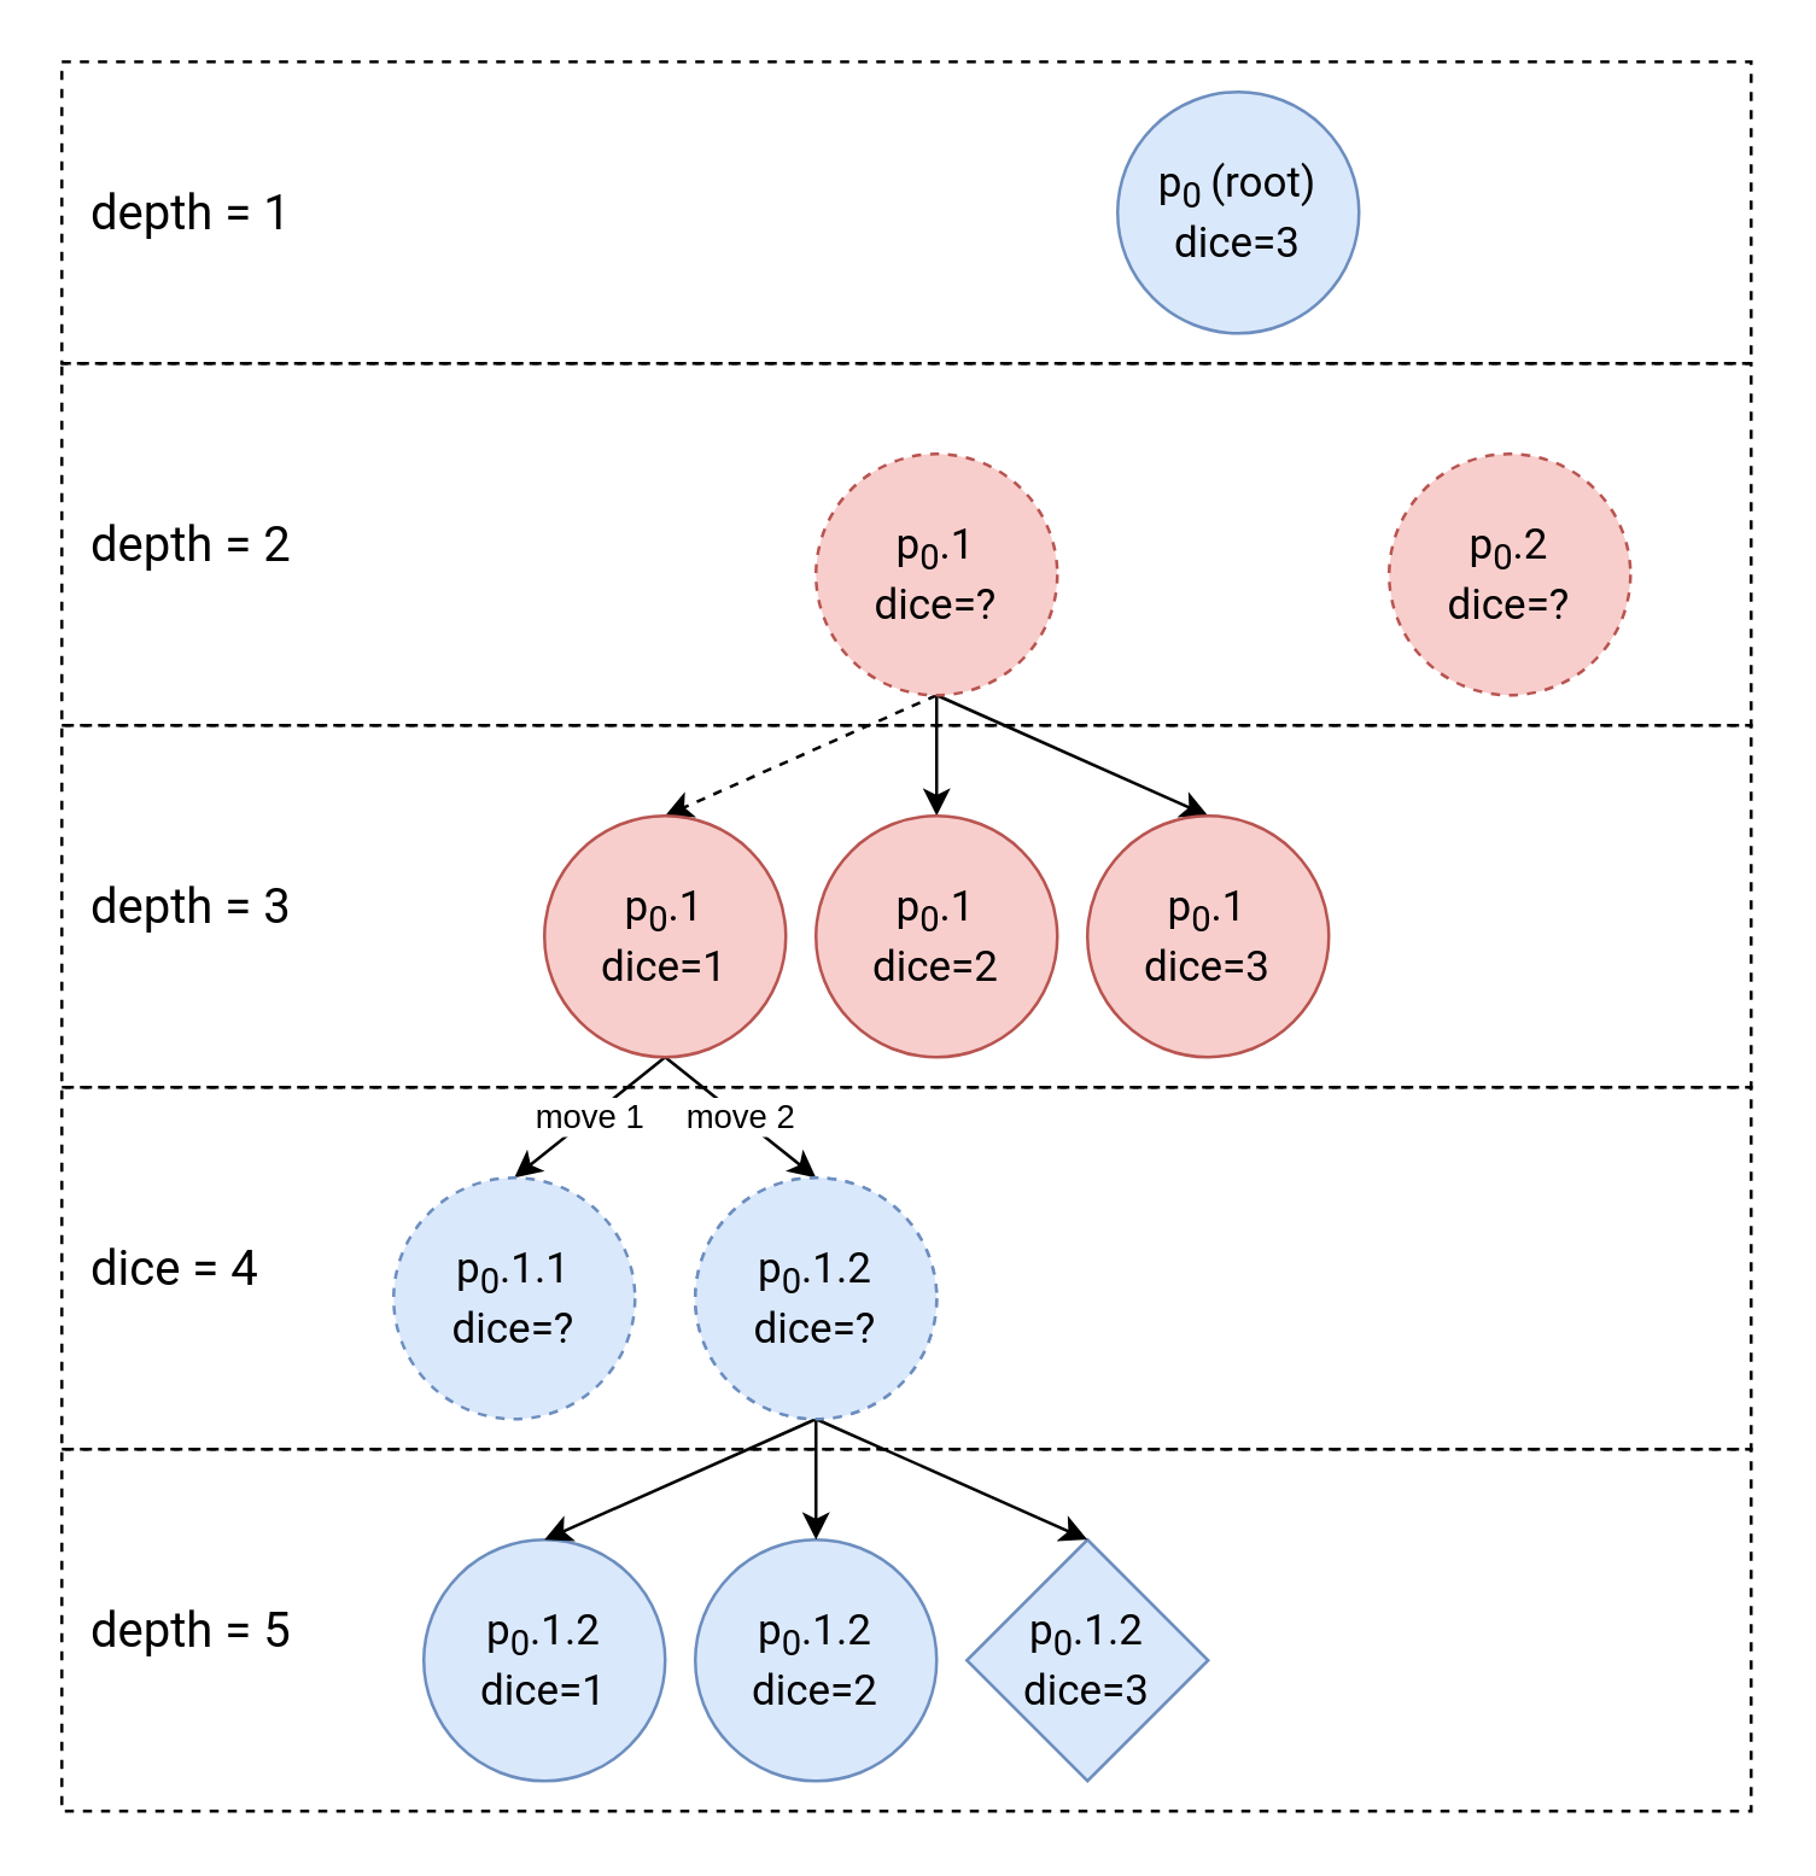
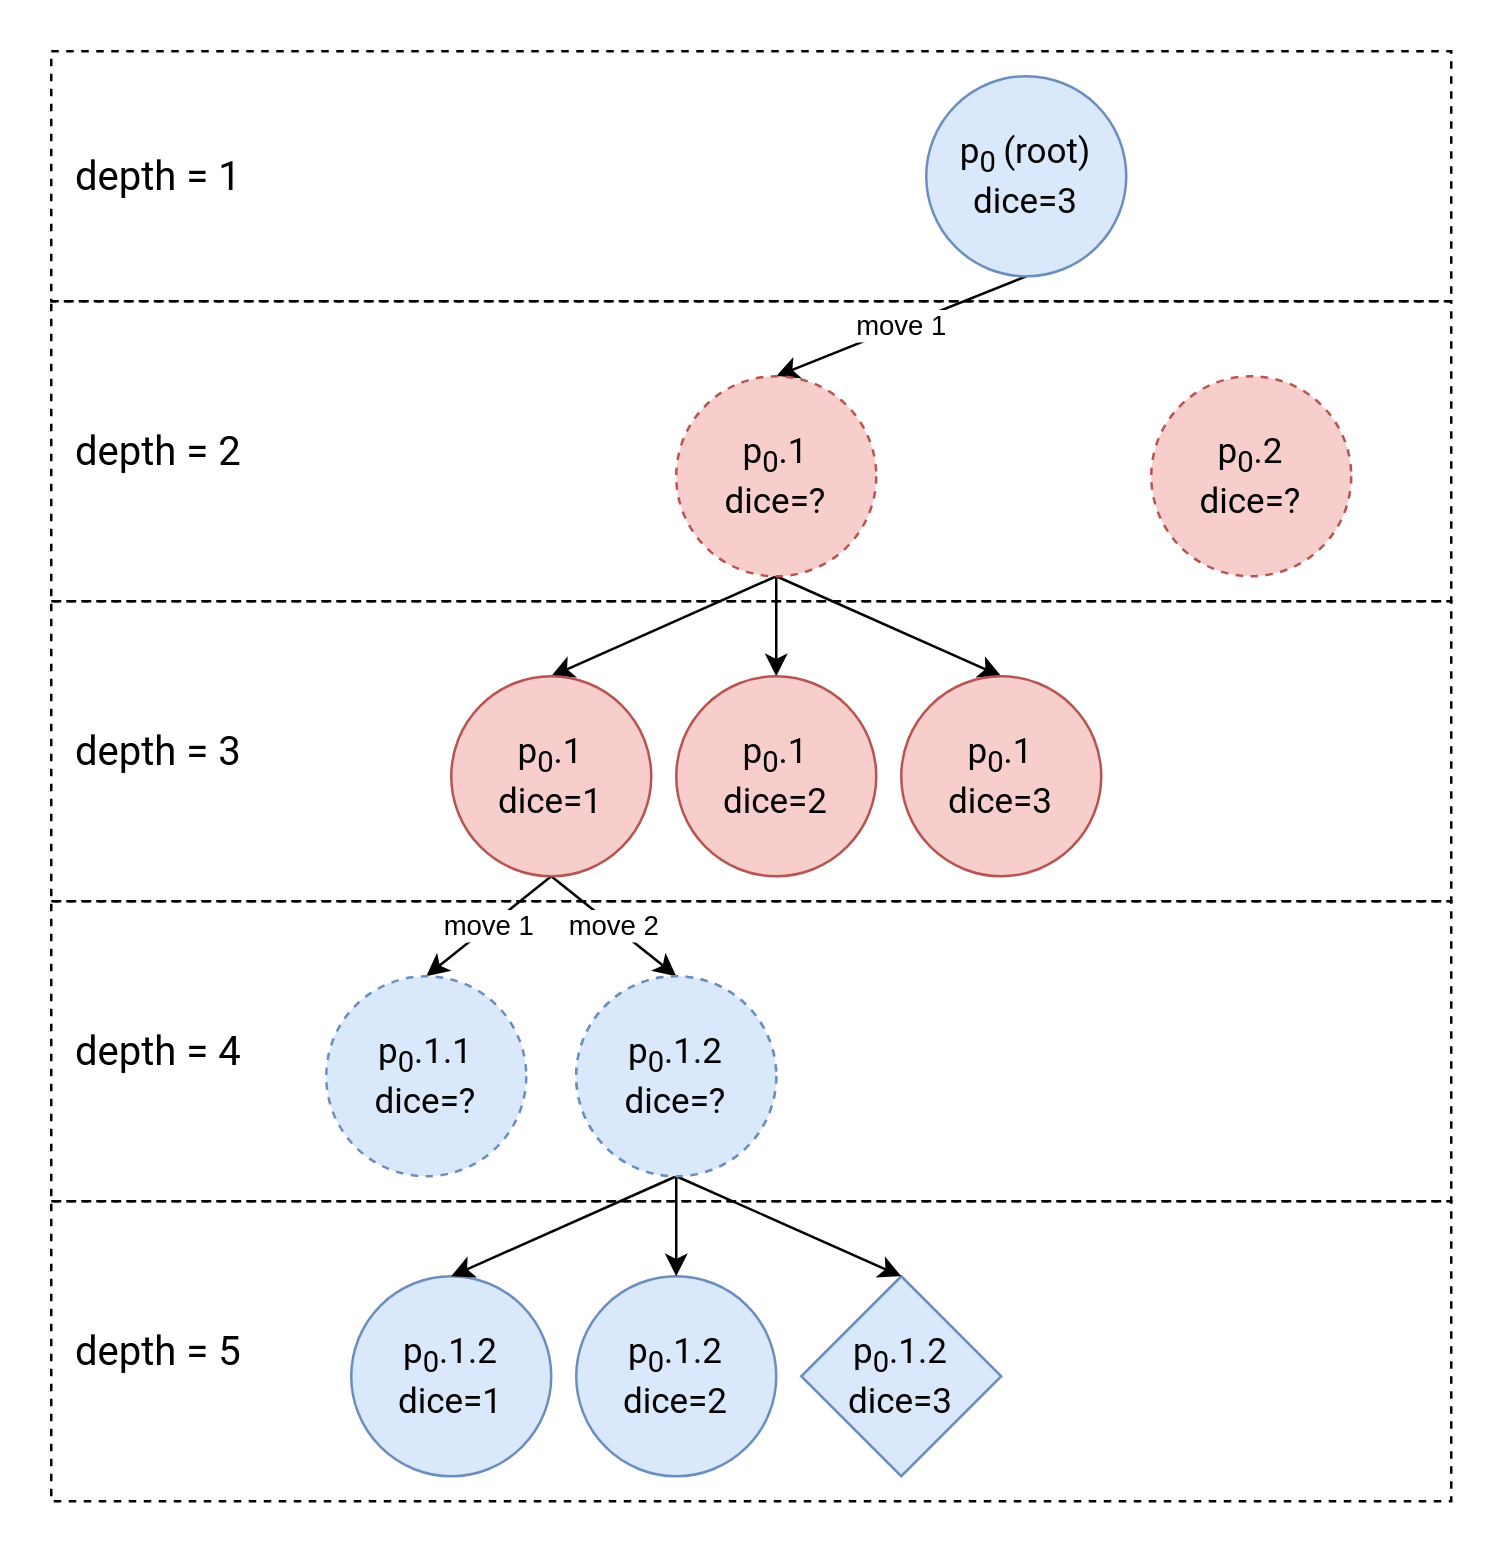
+ <mxCell id="3" value="move 1" style="rounded=0;orthogonalLoop=1;jettySize=auto;html=1;entryX=0.5;entryY=0;entryDx=0;entryDy=0;exitX=0.5;exitY=1;exitDx=0;exitDy=0;" parent="1" source="4" target="8" edge="1"><mxGeometry relative="1" as="geometry" /></mxCell>
- <mxCell id="5" style="rounded=0;orthogonalLoop=1;jettySize=auto;html=1;exitX=0.5;exitY=1;exitDx=0;exitDy=0;entryX=0.5;entryY=0;entryDx=0;entryDy=0;dashed=1;" parent="1" source="8" target="12" edge="1"><mxGeometry relative="1" as="geometry" /></mxCell>
+ <mxCell id="5" style="rounded=0;orthogonalLoop=1;jettySize=auto;html=1;exitX=0.5;exitY=1;exitDx=0;exitDy=0;entryX=0.5;entryY=0;entryDx=0;entryDy=0;" parent="1" source="8" target="12" edge="1"><mxGeometry relative="1" as="geometry" /></mxCell>
- <mxCell id="26" value="dice = 4" style="rounded=0;whiteSpace=wrap;html=1;fontFamily=Roboto;fontSize=16;fontColor=default;fillColor=none;labelPosition=center;verticalLabelPosition=middle;align=left;verticalAlign=middle;spacing=10;fontStyle=0;dashed=1;strokeWidth=1;" parent="1" vertex="1"><mxGeometry x="20" y="360" width="560" height="120" as="geometry" /></mxCell>
+ <mxCell id="26" value="depth = 4" style="rounded=0;whiteSpace=wrap;html=1;fontFamily=Roboto;fontSize=16;fontColor=default;fillColor=none;labelPosition=center;verticalLabelPosition=middle;align=left;verticalAlign=middle;spacing=10;fontStyle=0;dashed=1;strokeWidth=1;" parent="1" vertex="1"><mxGeometry x="20" y="360" width="560" height="120" as="geometry" /></mxCell>
